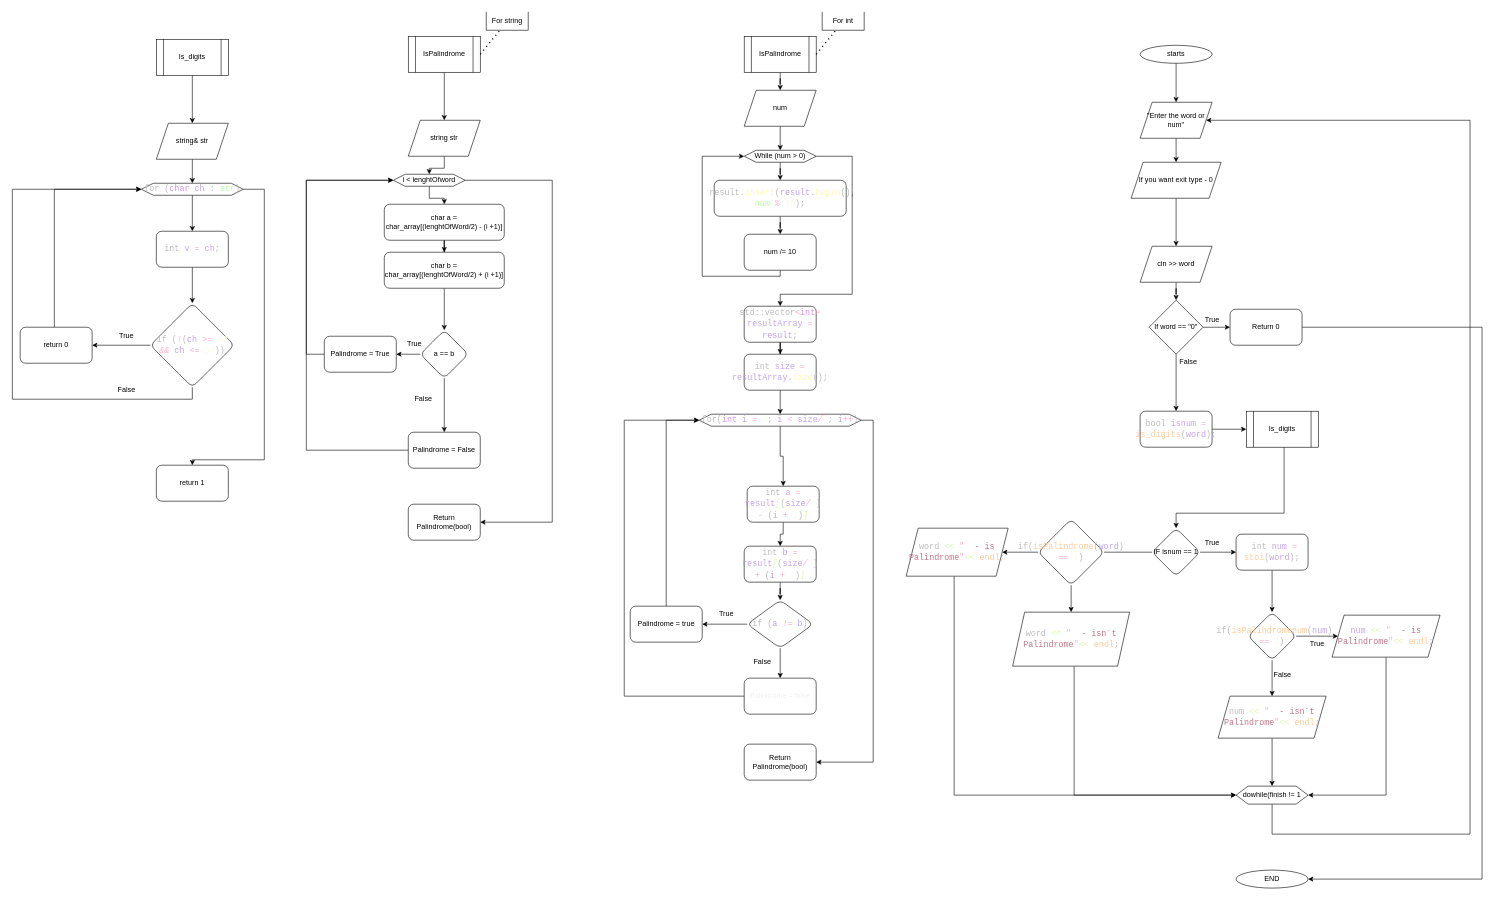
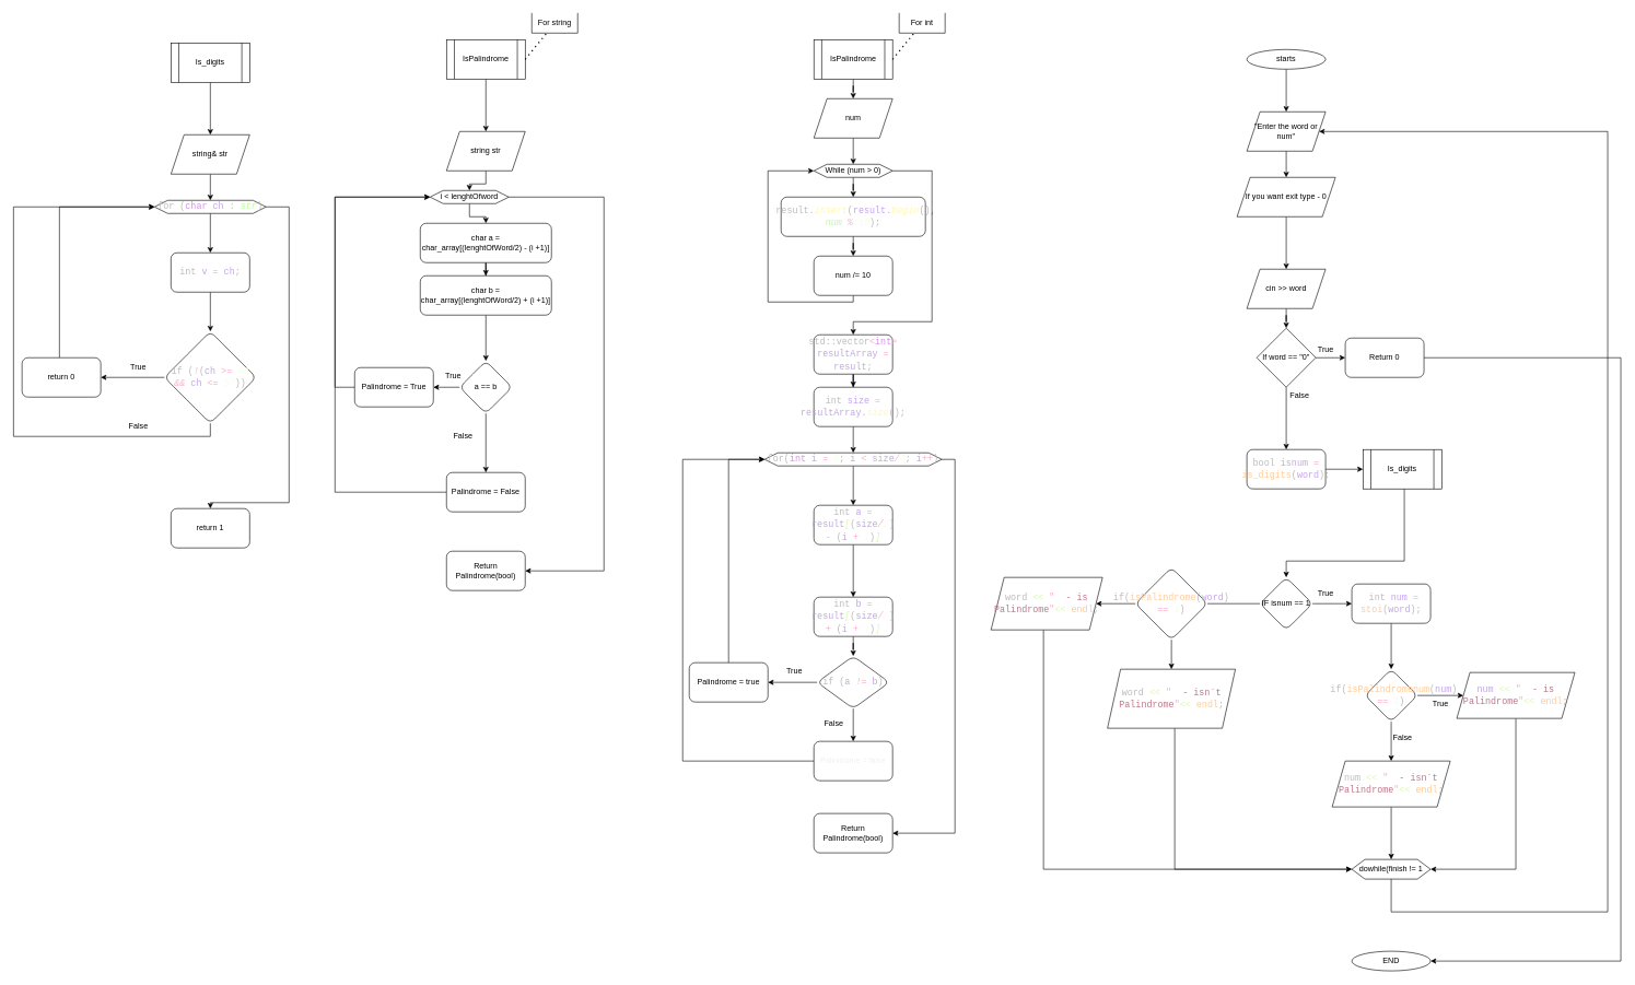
- <mxCell id="44" value="&lt;div style=&quot;color: rgb(187, 187, 187); font-family: Consolas, &amp;quot;Courier New&amp;quot;, monospace; font-size: 14px; line-height: 19px;&quot;&gt;int &lt;span style=&quot;color: rgb(194, 165, 233);&quot;&gt;a&lt;/span&gt; &lt;span style=&quot;color: rgb(250, 176, 203); font-style: italic;&quot;&gt;=&lt;/span&gt; &lt;span style=&quot;color: rgb(194, 165, 233);&quot;&gt;result&lt;/span&gt;&lt;span style=&quot;color: rgb(218, 251, 172); font-style: italic;&quot;&gt;[&lt;/span&gt;(&lt;span style=&quot;color: rgb(194, 165, 233);&quot;&gt;size&lt;/span&gt;&lt;span style=&quot;color: rgb(250, 176, 203); font-style: italic;&quot;&gt;/&lt;/span&gt;&lt;span style=&quot;color: rgb(247, 252, 233); font-style: italic;&quot;&gt;2&lt;/span&gt;) &lt;span style=&quot;color: rgb(250, 176, 203); font-style: italic;&quot;&gt;-&lt;/span&gt; (&lt;span style=&quot;color: rgb(194, 165, 233);&quot;&gt;i&lt;/span&gt; &lt;span style=&quot;color: rgb(250, 176, 203); font-style: italic;&quot;&gt;+&lt;/span&gt; &lt;span style=&quot;color: rgb(247, 252, 233); font-style: italic;&quot;&gt;1&lt;/span&gt;)&lt;span style=&quot;color: rgb(218, 251, 172); font-style: italic;&quot;&gt;]&lt;/span&gt;&lt;/div&gt;" style="rounded=1;whiteSpace=wrap;html=1;" vertex="1" parent="1"><mxGeometry x="1245" y="810" width="120" height="60" as="geometry" /></mxCell>
+ <mxCell id="44" value="&lt;div style=&quot;color: rgb(187, 187, 187); font-family: Consolas, &amp;quot;Courier New&amp;quot;, monospace; font-size: 14px; line-height: 19px;&quot;&gt;int &lt;span style=&quot;color: rgb(194, 165, 233);&quot;&gt;a&lt;/span&gt; &lt;span style=&quot;color: rgb(250, 176, 203); font-style: italic;&quot;&gt;=&lt;/span&gt; &lt;span style=&quot;color: rgb(194, 165, 233);&quot;&gt;result&lt;/span&gt;&lt;span style=&quot;color: rgb(218, 251, 172); font-style: italic;&quot;&gt;[&lt;/span&gt;(&lt;span style=&quot;color: rgb(194, 165, 233);&quot;&gt;size&lt;/span&gt;&lt;span style=&quot;color: rgb(250, 176, 203); font-style: italic;&quot;&gt;/&lt;/span&gt;&lt;span style=&quot;color: rgb(247, 252, 233); font-style: italic;&quot;&gt;2&lt;/span&gt;) &lt;span style=&quot;color: rgb(250, 176, 203); font-style: italic;&quot;&gt;-&lt;/span&gt; (&lt;span style=&quot;color: rgb(194, 165, 233);&quot;&gt;i&lt;/span&gt; &lt;span style=&quot;color: rgb(250, 176, 203); font-style: italic;&quot;&gt;+&lt;/span&gt; &lt;span style=&quot;color: rgb(247, 252, 233); font-style: italic;&quot;&gt;1&lt;/span&gt;)&lt;span style=&quot;color: rgb(218, 251, 172); font-style: italic;&quot;&gt;]&lt;/span&gt;&lt;/div&gt;" style="rounded=1;whiteSpace=wrap;html=1;" vertex="1" parent="1"><mxGeometry x="1240" y="770" width="120" height="60" as="geometry" /></mxCell>
